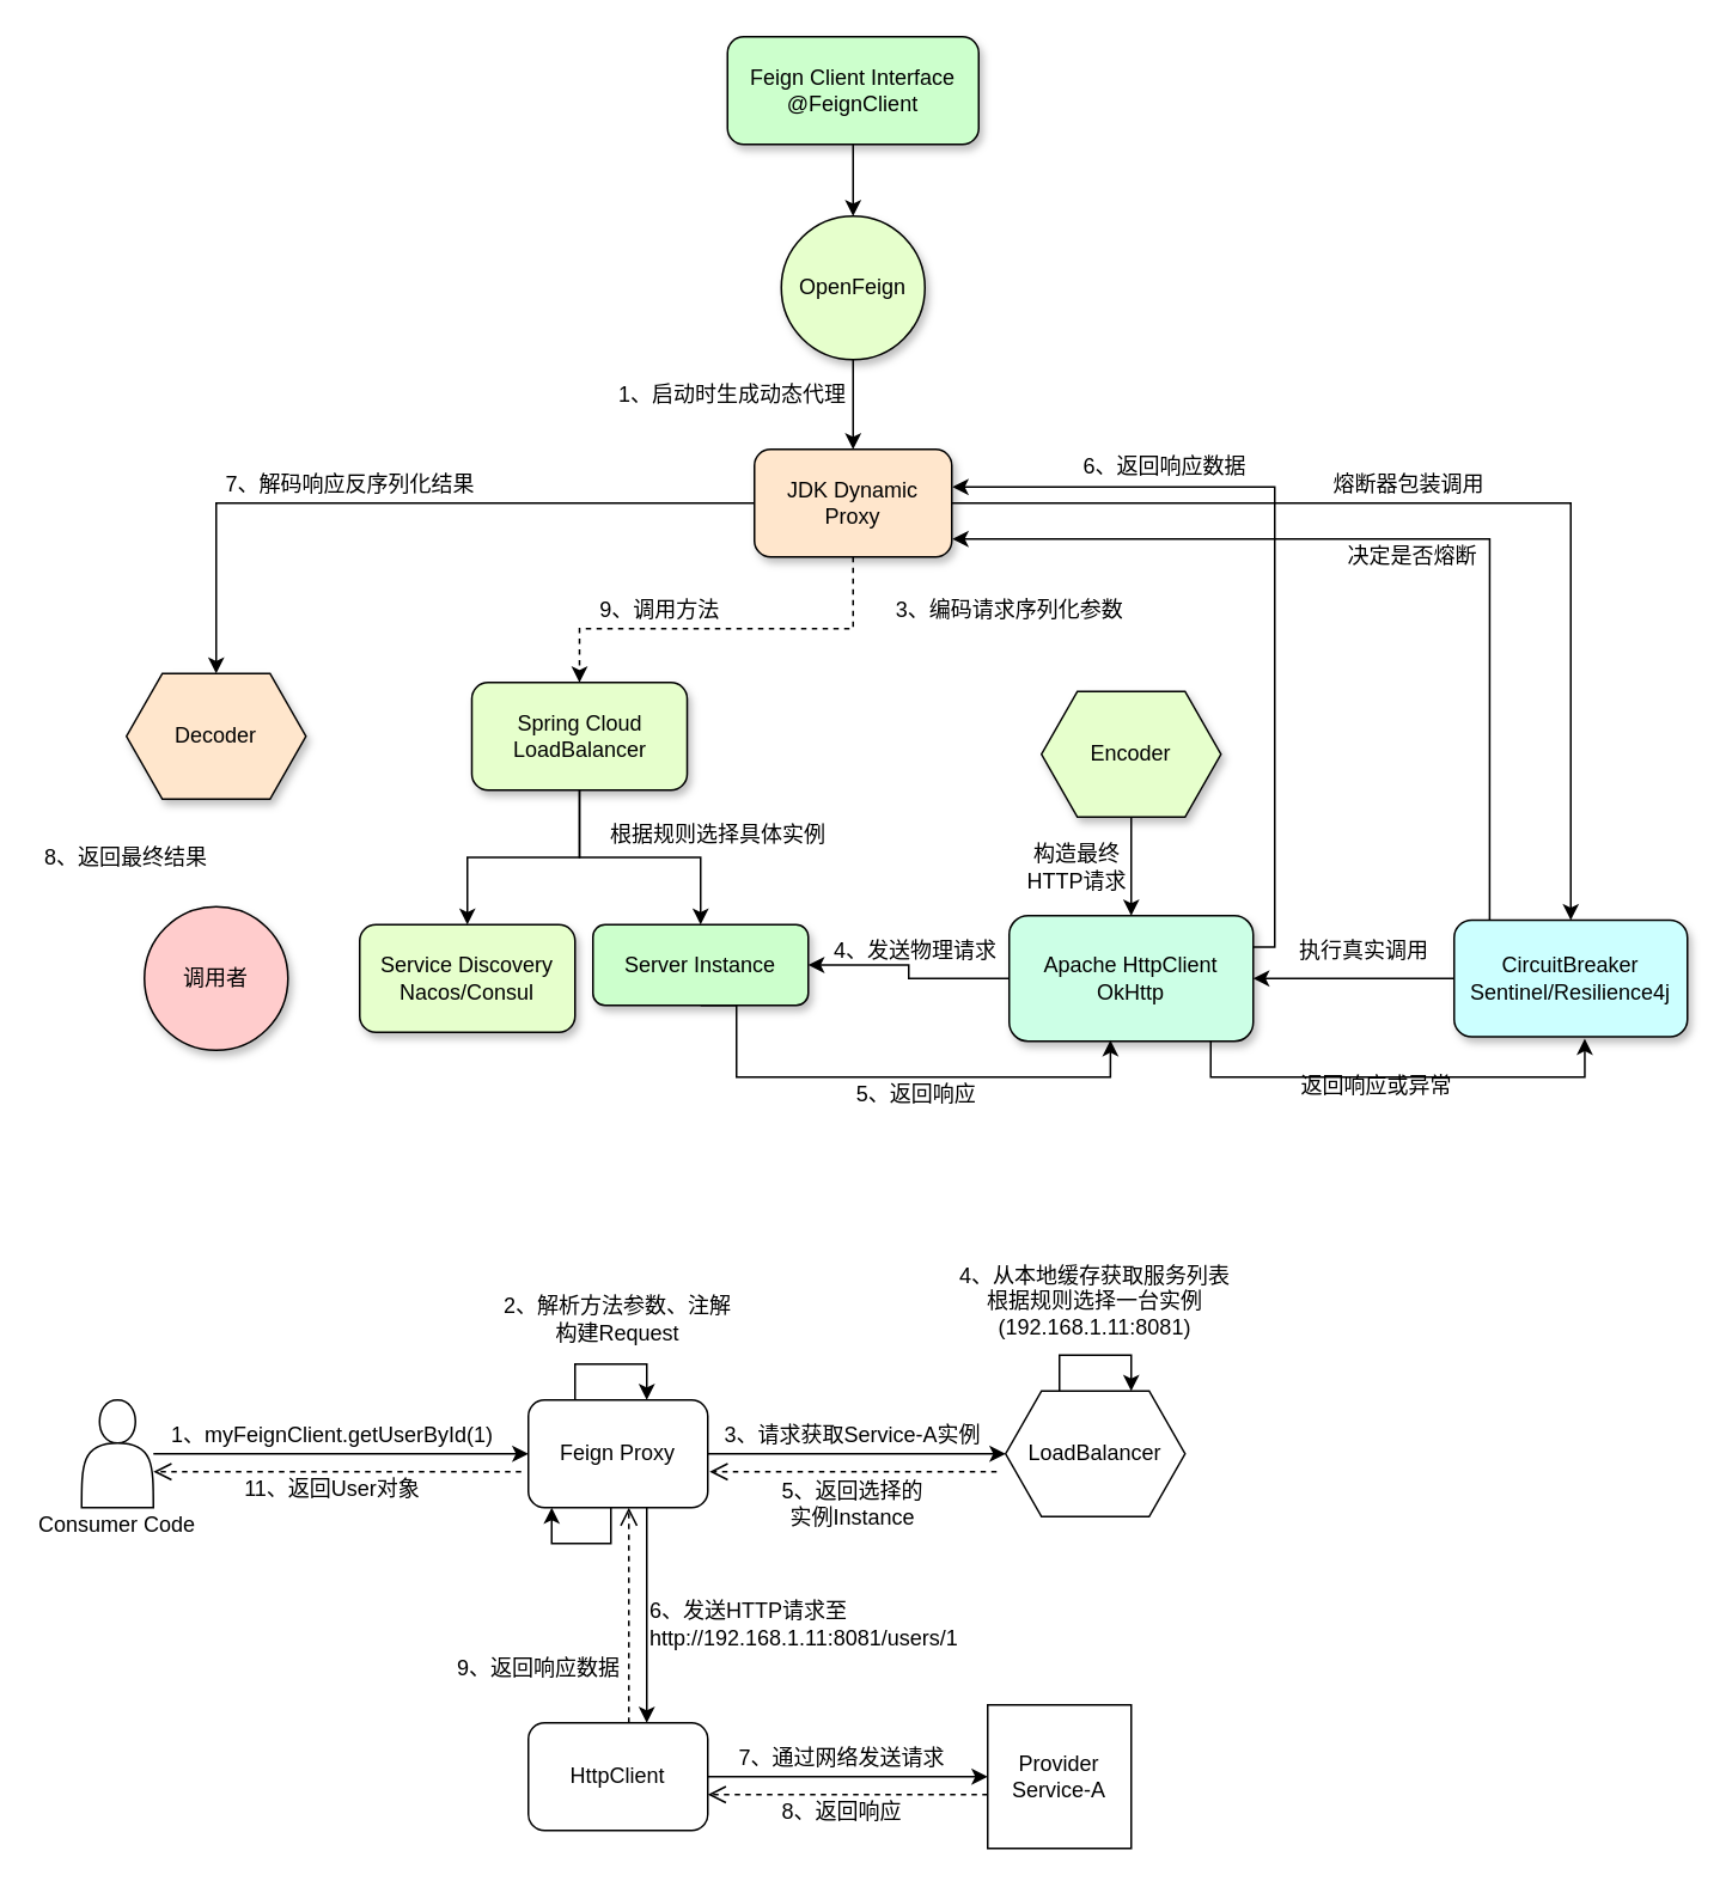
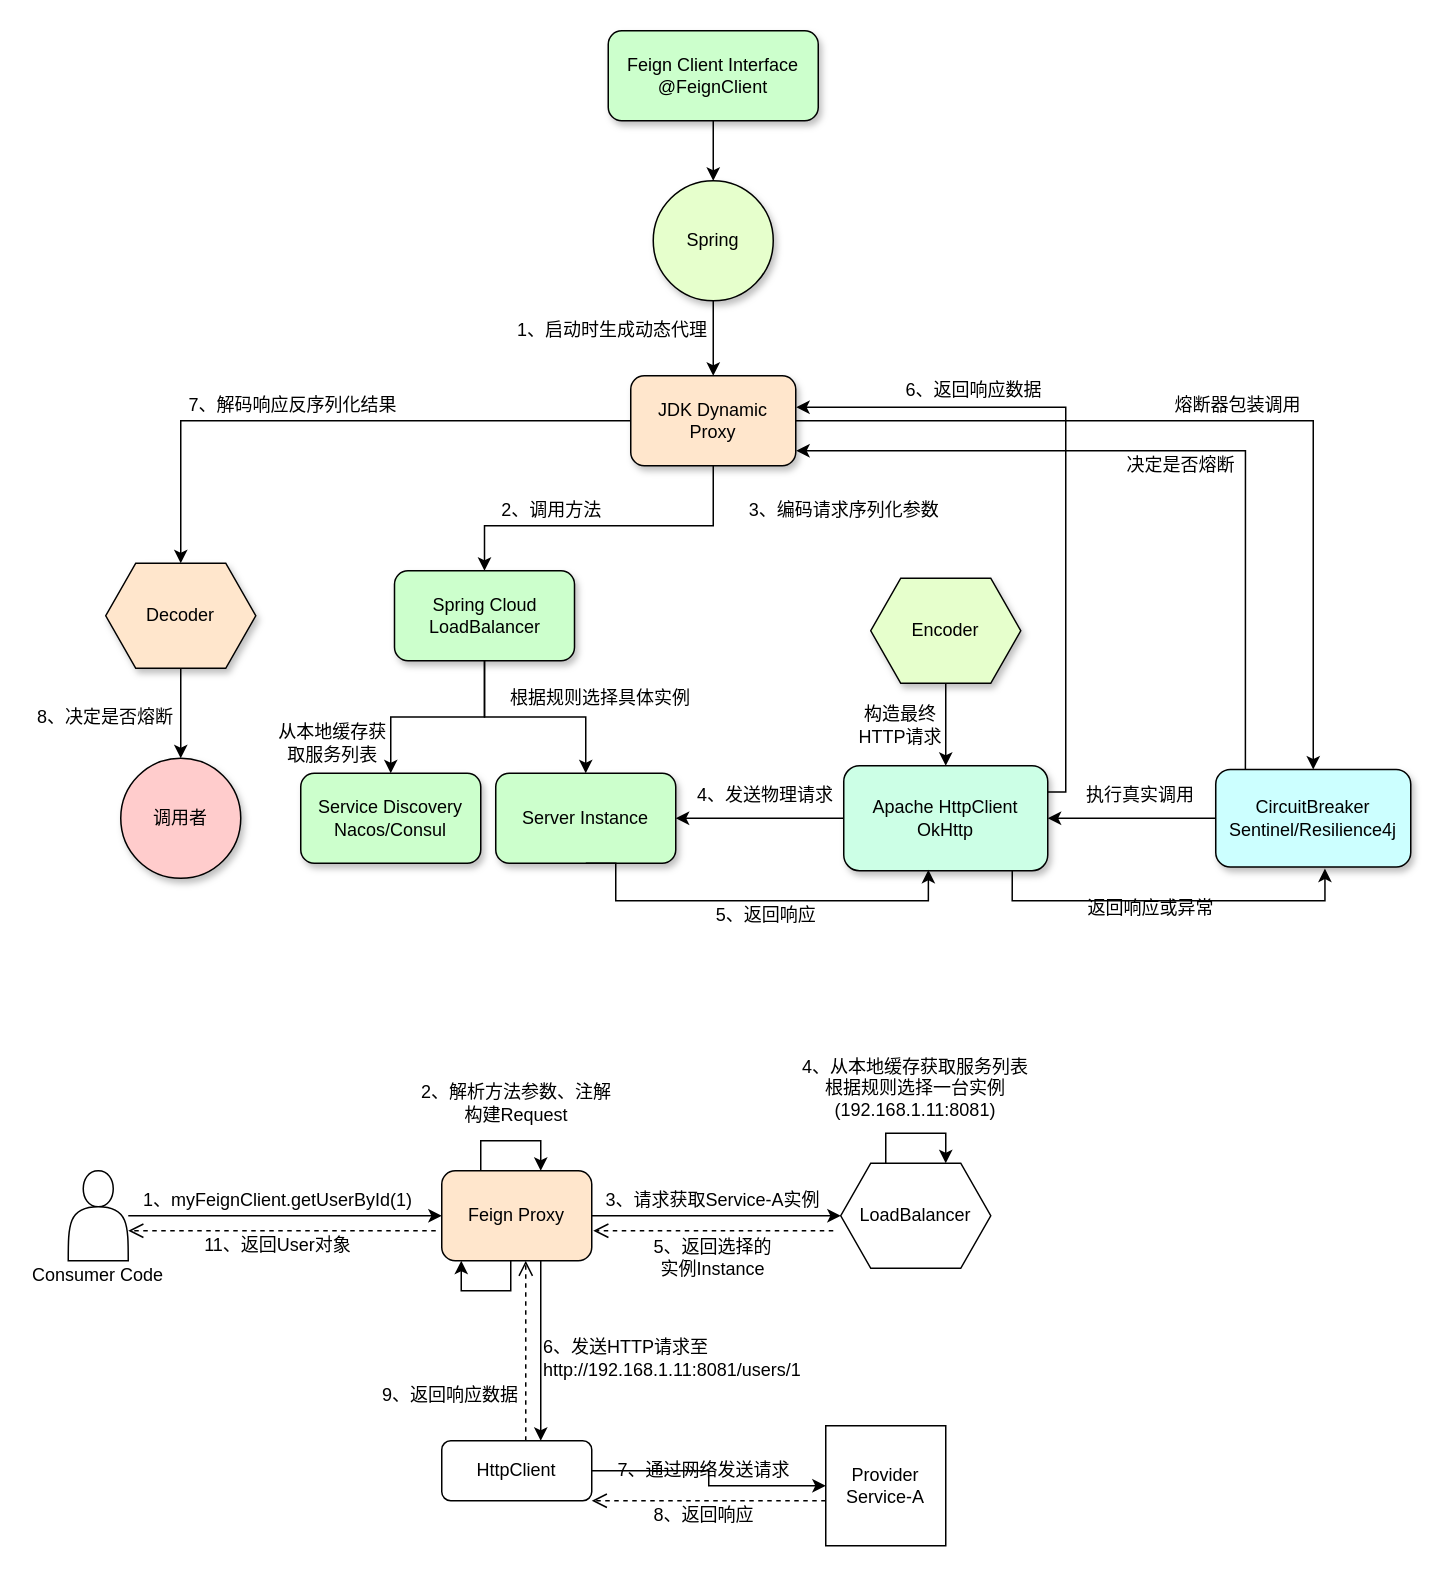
- <mxCell id="6" value="OpenFeign" style="ellipse;whiteSpace=wrap;html=1;aspect=fixed;fillColor=#E6FFCC;shadow=1;" parent="2" vertex="1"><mxGeometry x="415" y="100" width="80" height="80" as="geometry" /></mxCell>
+ <mxCell id="6" value="Spring" style="ellipse;whiteSpace=wrap;html=1;aspect=fixed;fillColor=#E6FFCC;shadow=1;" parent="2" vertex="1"><mxGeometry x="415" y="100" width="80" height="80" as="geometry" /></mxCell>
- <mxCell id="30" value="熔断器包装调用" style="text;strokeColor=none;align=center;fillColor=none;html=1;verticalAlign=middle;whiteSpace=wrap;rounded=0;" parent="2" vertex="1"><mxGeometry x="720" y="240" width="90" height="20" as="geometry" /></mxCell>
+ <mxCell id="30" value="熔断器包装调用" style="text;strokeColor=none;align=center;fillColor=none;html=1;verticalAlign=middle;whiteSpace=wrap;rounded=0;" parent="2" vertex="1"><mxGeometry x="760" y="240" width="90" height="20" as="geometry" /></mxCell>
- <mxCell id="15" value="9、调用方法" style="text;strokeColor=none;align=center;fillColor=none;html=1;verticalAlign=middle;whiteSpace=wrap;rounded=0;" parent="2" vertex="1"><mxGeometry x="310" y="310" width="75" height="20" as="geometry" /></mxCell>
+ <mxCell id="15" value="2、调用方法" style="text;strokeColor=none;align=center;fillColor=none;html=1;verticalAlign=middle;whiteSpace=wrap;rounded=0;" parent="2" vertex="1"><mxGeometry x="310" y="310" width="75" height="20" as="geometry" /></mxCell>
- <mxCell id="7" style="edgeStyle=orthogonalEdgeStyle;rounded=0;orthogonalLoop=1;jettySize=auto;html=1;entryX=0.5;entryY=0;entryDx=0;entryDy=0;exitX=0.5;exitY=1;exitDx=0;exitDy=0;dashed=1;" parent="2" source="10" target="14" edge="1"><mxGeometry relative="1" as="geometry"><Array as="points"><mxPoint x="455" y="330" /><mxPoint x="303" y="330" /><mxPoint x="303" y="360" /></Array></mxGeometry></mxCell>
+ <mxCell id="7" style="edgeStyle=orthogonalEdgeStyle;rounded=0;orthogonalLoop=1;jettySize=auto;html=1;entryX=0.5;entryY=0;entryDx=0;entryDy=0;exitX=0.5;exitY=1;exitDx=0;exitDy=0;" parent="2" source="10" target="14" edge="1"><mxGeometry relative="1" as="geometry"><Array as="points"><mxPoint x="455" y="330" /><mxPoint x="303" y="330" /><mxPoint x="303" y="360" /></Array></mxGeometry></mxCell>
- <mxCell id="14" value="Spring Cloud&lt;br&gt;LoadBalancer" style="rounded=1;whiteSpace=wrap;html=1;fillColor=#E6FFCC;shadow=1;" parent="2" vertex="1"><mxGeometry x="242.5" y="360" width="120" height="60" as="geometry" /></mxCell>
+ <mxCell id="14" value="Spring Cloud&lt;br&gt;LoadBalancer" style="rounded=1;whiteSpace=wrap;html=1;fillColor=#ccffcc;shadow=1;" parent="2" vertex="1"><mxGeometry x="242.5" y="360" width="120" height="60" as="geometry" /></mxCell>
+ <mxCell id="38" style="edgeStyle=orthogonalEdgeStyle;rounded=0;orthogonalLoop=1;jettySize=auto;html=1;entryX=0.5;entryY=0;entryDx=0;entryDy=0;" parent="2" source="39" target="36" edge="1"><mxGeometry relative="1" as="geometry" /></mxCell>
- <mxCell id="37" value="8、返回最终结果" style="text;strokeColor=none;align=center;fillColor=none;html=1;verticalAlign=middle;whiteSpace=wrap;rounded=0;" parent="2" vertex="1"><mxGeometry y="447.5" width="100" height="20" as="geometry" /></mxCell>
+ <mxCell id="37" value="8、决定是否熔断" style="text;strokeColor=none;align=center;fillColor=none;html=1;verticalAlign=middle;whiteSpace=wrap;rounded=0;" parent="2" vertex="1"><mxGeometry y="447.5" width="100" height="20" as="geometry" /></mxCell>
+ <mxCell id="17" value="从本地缓存获取服务列表" style="text;strokeColor=none;align=center;fillColor=none;html=1;verticalAlign=middle;whiteSpace=wrap;rounded=0;" parent="2" vertex="1"><mxGeometry x="160" y="460" width="82.5" height="30" as="geometry" /></mxCell>
- <mxCell id="18" value="Server Instance" style="rounded=1;whiteSpace=wrap;html=1;fillColor=#CCFFCC;shadow=1;" parent="2" vertex="1"><mxGeometry x="310" y="495" width="120" height="45" as="geometry" /></mxCell>
+ <mxCell id="18" value="Server Instance" style="rounded=1;whiteSpace=wrap;html=1;fillColor=#CCFFCC;shadow=1;" parent="2" vertex="1"><mxGeometry x="310" y="495" width="120" height="60" as="geometry" /></mxCell>
- <mxCell id="16" value="Service Discovery&lt;br&gt;Nacos/Consul" style="rounded=1;whiteSpace=wrap;html=1;fillColor=#e6ffcc;shadow=1;" parent="2" vertex="1"><mxGeometry x="180" y="495" width="120" height="60" as="geometry" /></mxCell>
+ <mxCell id="16" value="Service Discovery&lt;br&gt;Nacos/Consul" style="rounded=1;whiteSpace=wrap;html=1;fillColor=#CCFFCC;shadow=1;" parent="2" vertex="1"><mxGeometry x="180" y="495" width="120" height="60" as="geometry" /></mxCell>
- <mxCell id="56" value="Feign Proxy" style="rounded=1;whiteSpace=wrap;html=1;" vertex="1" parent="44"><mxGeometry x="274" y="80" width="100" height="60" as="geometry" /></mxCell>
+ <mxCell id="56" value="Feign Proxy" style="rounded=1;whiteSpace=wrap;html=1;fillColor=#ffe6cc;" vertex="1" parent="44"><mxGeometry x="274" y="80" width="100" height="60" as="geometry" /></mxCell>
- <mxCell id="50" value="HttpClient" style="rounded=1;whiteSpace=wrap;html=1;" vertex="1" parent="44"><mxGeometry x="274" y="260" width="100" height="60" as="geometry" /></mxCell>
+ <mxCell id="50" value="HttpClient" style="rounded=1;whiteSpace=wrap;html=1;" vertex="1" parent="44"><mxGeometry x="274" y="260" width="100" height="40" as="geometry" /></mxCell>
